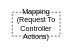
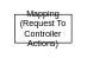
- <mxCell id="2" value="Mapping&lt;br&gt;(Request To Controller Actions)" style="rounded=0;whiteSpace=wrap;html=1;dashed=1;" vertex="1" parent="1"><mxGeometry x="20" y="20" width="80" height="40" as="geometry" /></mxCell>
+ <mxCell id="2" value="Mapping&lt;br&gt;(Request To Controller Actions)" style="rounded=0;whiteSpace=wrap;html=1;" vertex="1" parent="1"><mxGeometry x="20" y="20" width="80" height="40" as="geometry" /></mxCell>
